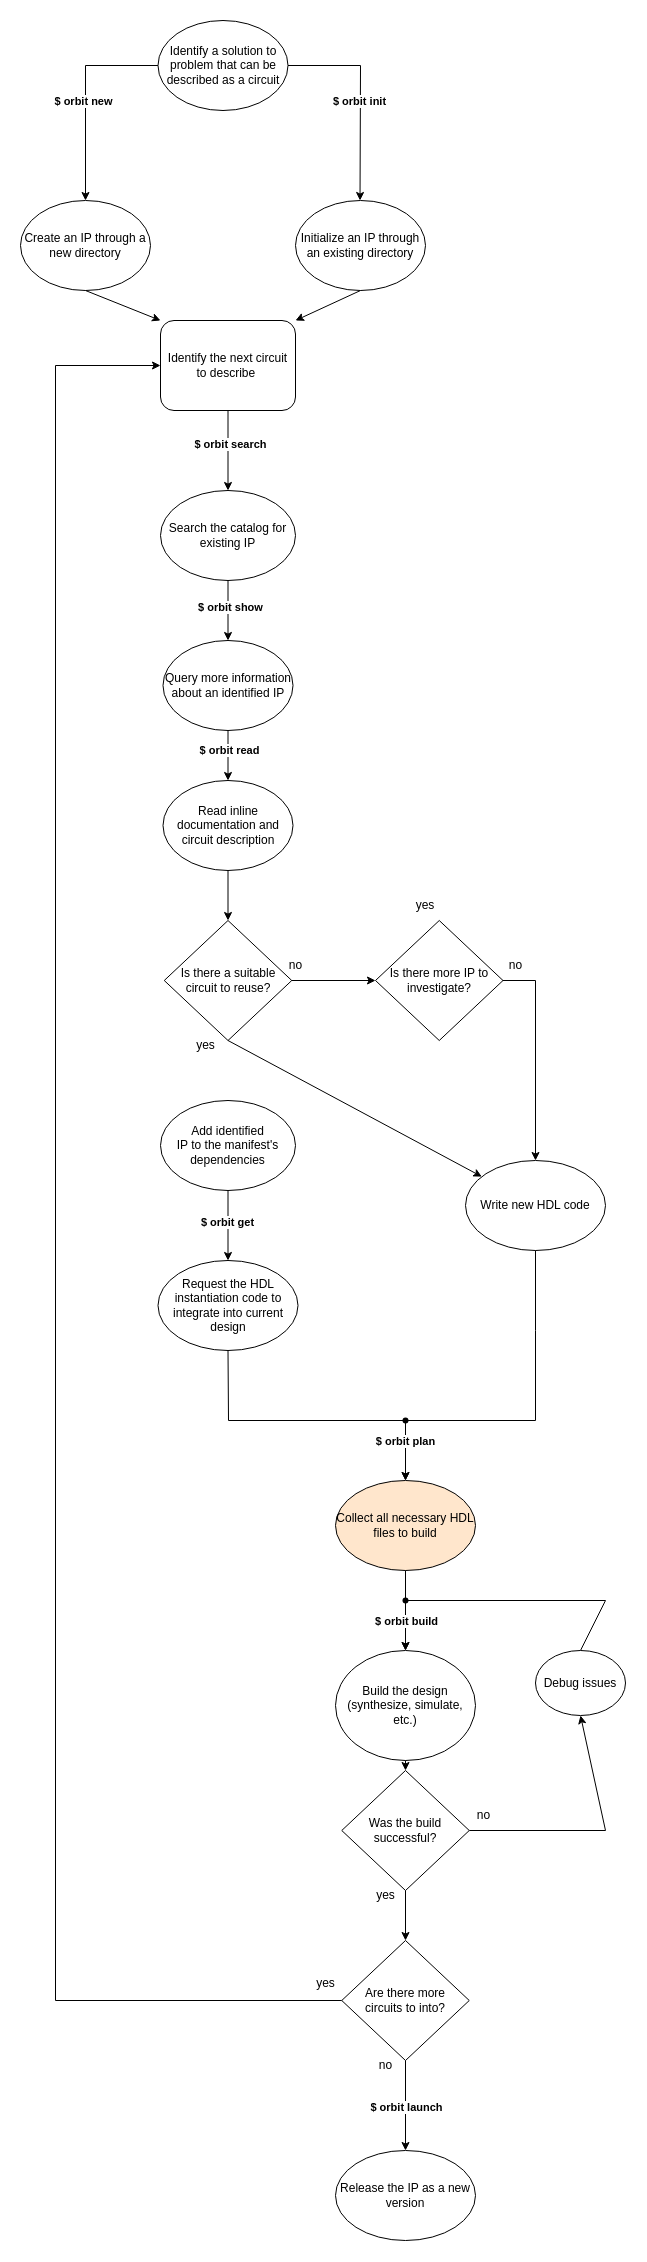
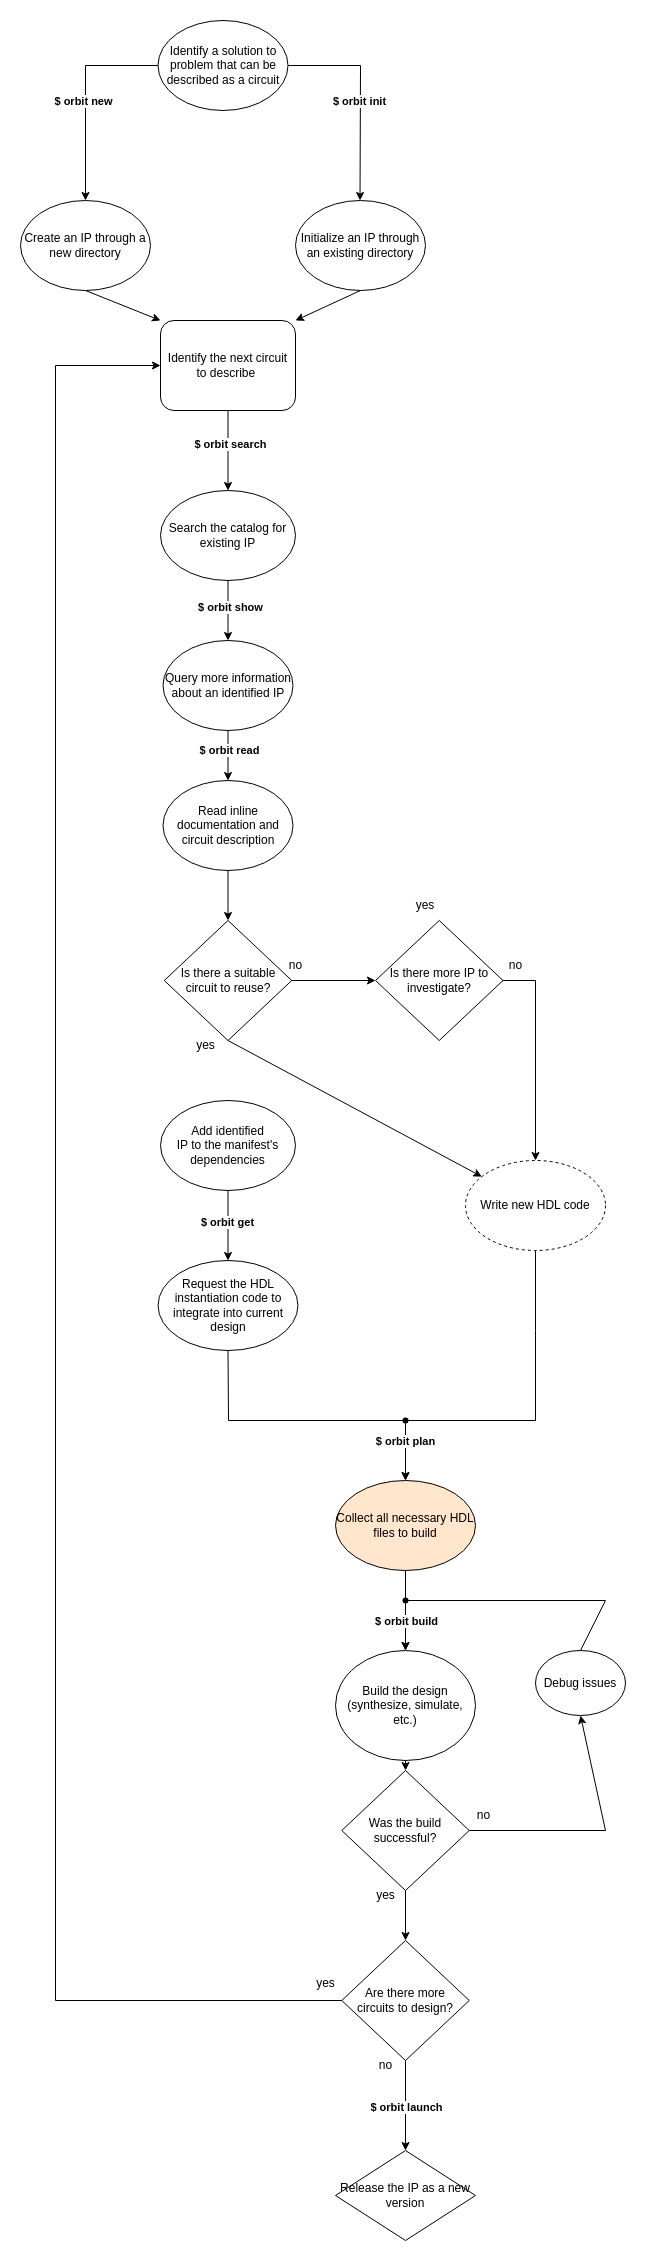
- <mxCell id="3" value="Write new HDL code" style="ellipse;whiteSpace=wrap;html=1;" parent="1" vertex="1"><mxGeometry x="465" y="1160" width="140" height="90" as="geometry" /></mxCell>
+ <mxCell id="3" value="Write new HDL code" style="ellipse;whiteSpace=wrap;html=1;dashed=1;" parent="1" vertex="1"><mxGeometry x="465" y="1160" width="140" height="90" as="geometry" /></mxCell>
- <mxCell id="48" value="Are there more &lt;br&gt;circuits to into?" style="rhombus;whiteSpace=wrap;html=1;" parent="1" vertex="1"><mxGeometry x="341.25" y="1940" width="127.5" height="120" as="geometry" /></mxCell>
+ <mxCell id="48" value="Are there more &lt;br&gt;circuits to design?" style="rhombus;whiteSpace=wrap;html=1;" parent="1" vertex="1"><mxGeometry x="341.25" y="1940" width="127.5" height="120" as="geometry" /></mxCell>
- <mxCell id="53" value="Release the IP as a new version" style="ellipse;whiteSpace=wrap;html=1;" parent="1" vertex="1"><mxGeometry x="335" y="2150" width="140" height="90" as="geometry" /></mxCell>
+ <mxCell id="53" value="Release the IP as a new version" style="rhombus;whiteSpace=wrap;html=1;" parent="1" vertex="1"><mxGeometry x="335" y="2150" width="140" height="90" as="geometry" /></mxCell>
